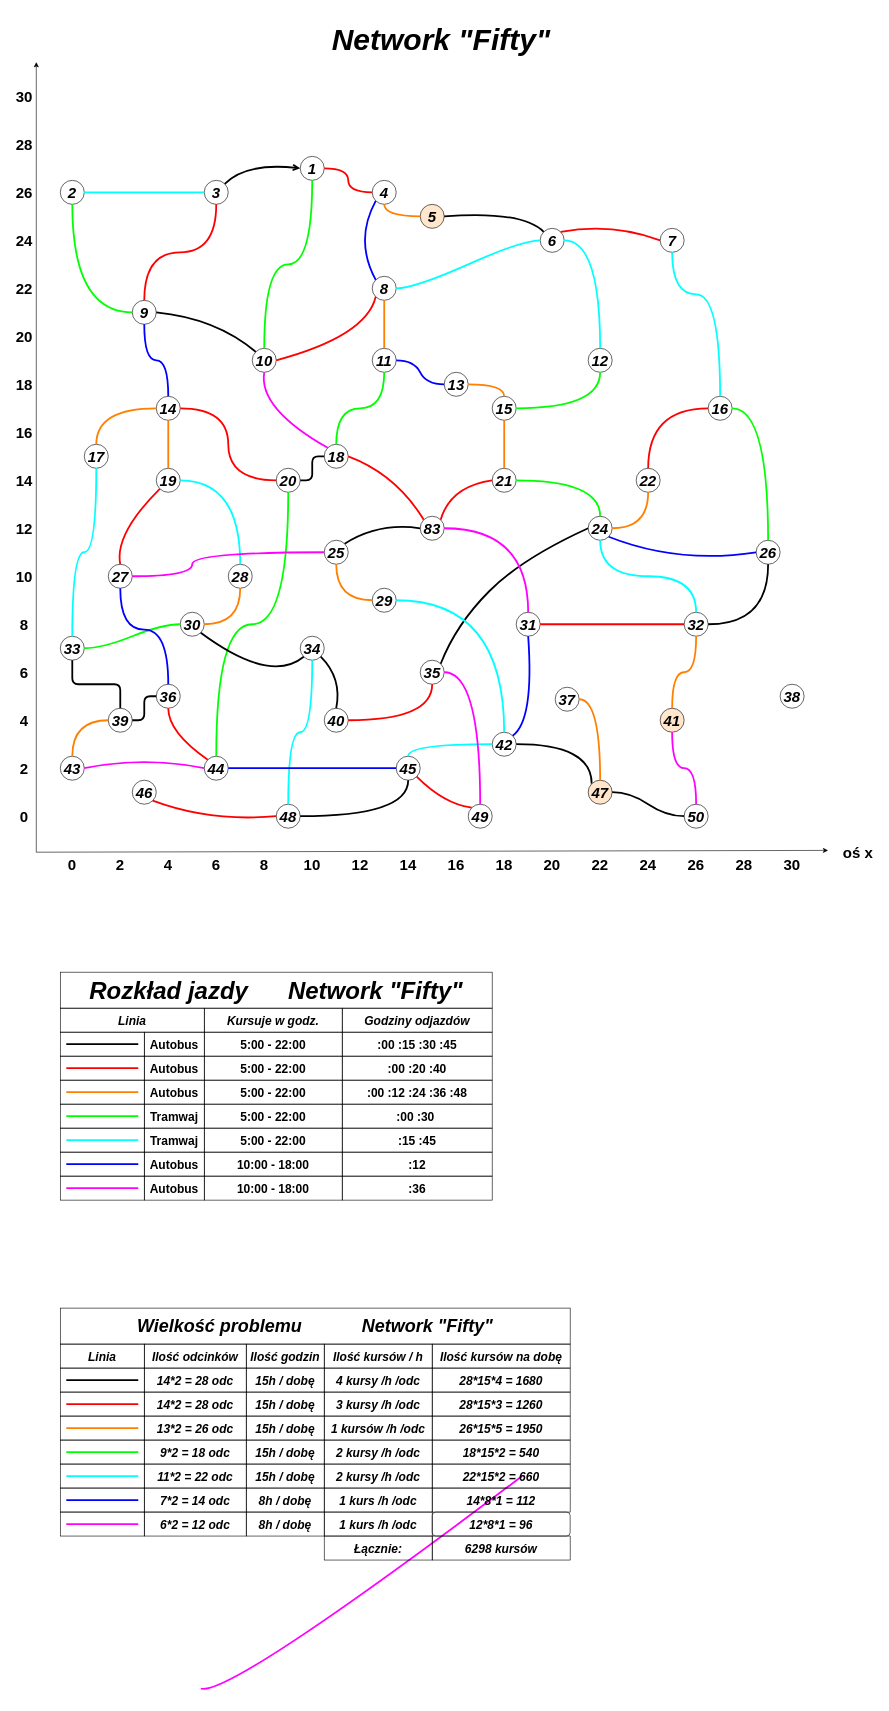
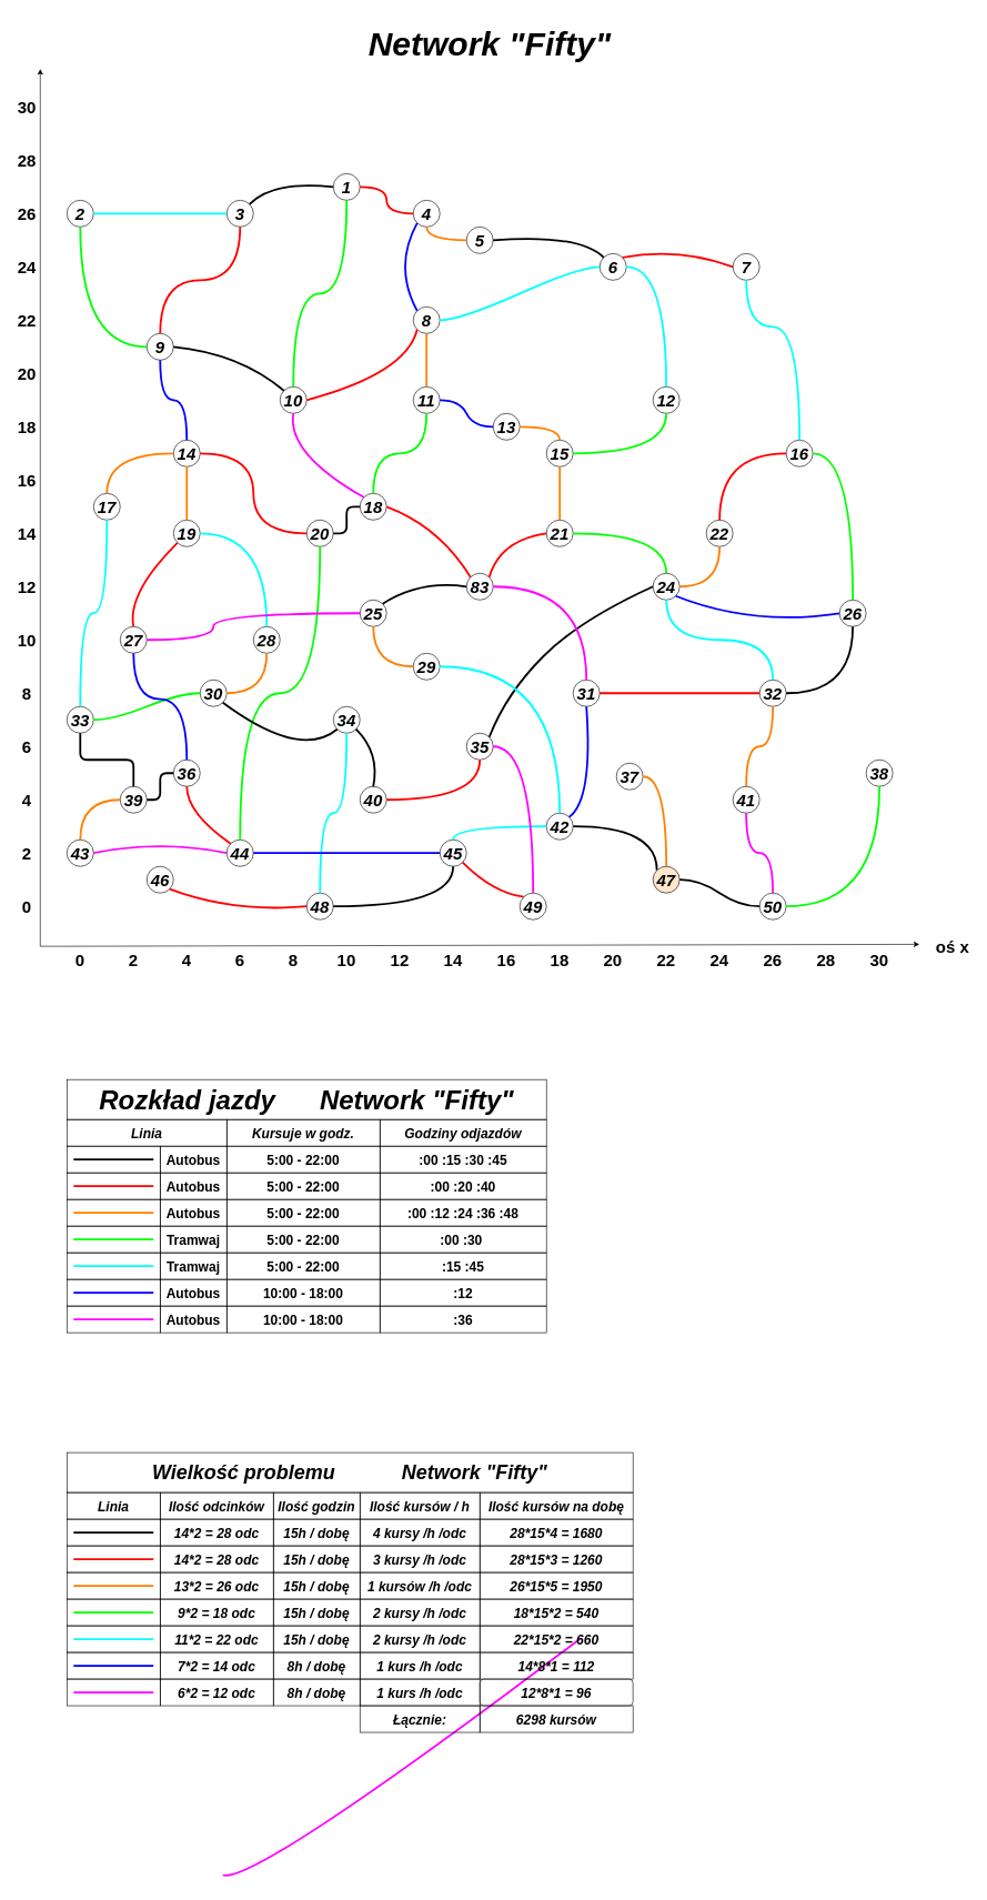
- <mxCell id="98" value="" style="endArrow=open;html=1;strokeColor=#000000;strokeWidth=3;fontSize=50;exitX=1;exitY=0;exitDx=0;exitDy=0;curved=1;entryX=0;entryY=0.5;entryDx=0;entryDy=0;" edge="1" parent="1" source="39" target="45"><mxGeometry width="50" height="50" relative="1" as="geometry"><mxPoint x="410" y="390" as="sourcePoint" /><mxPoint x="530" y="390" as="targetPoint" /><Array as="points"><mxPoint x="410" y="270" /></Array></mxGeometry></mxCell>
+ <mxCell id="98" value="" style="endArrow=none;html=1;strokeColor=#000000;strokeWidth=3;fontSize=50;exitX=1;exitY=0;exitDx=0;exitDy=0;curved=1;entryX=0;entryY=0.5;entryDx=0;entryDy=0;" edge="1" parent="1" source="39" target="45"><mxGeometry width="50" height="50" relative="1" as="geometry"><mxPoint x="410" y="390" as="sourcePoint" /><mxPoint x="530" y="390" as="targetPoint" /><Array as="points"><mxPoint x="410" y="270" /></Array></mxGeometry></mxCell>
- <mxCell id="44" value="5" style="ellipse;whiteSpace=wrap;html=1;aspect=fixed;fontSize=25;fontStyle=3;fillColor=#ffe6cc;" vertex="1" parent="1"><mxGeometry x="700" y="340" width="40" height="40" as="geometry" /></mxCell>
+ <mxCell id="44" value="5" style="ellipse;whiteSpace=wrap;html=1;aspect=fixed;fontSize=25;fontStyle=3" vertex="1" parent="1"><mxGeometry x="700" y="340" width="40" height="40" as="geometry" /></mxCell>
- <mxCell id="62" value="41" style="ellipse;whiteSpace=wrap;html=1;aspect=fixed;fontSize=25;fontStyle=3;fillColor=#ffe6cc;" vertex="1" parent="1"><mxGeometry x="1100" y="1180" width="40" height="40" as="geometry" /></mxCell>
+ <mxCell id="62" value="41" style="ellipse;whiteSpace=wrap;html=1;aspect=fixed;fontSize=25;fontStyle=3" vertex="1" parent="1"><mxGeometry x="1100" y="1180" width="40" height="40" as="geometry" /></mxCell>
+ <mxCell id="132" value="" style="endArrow=none;html=1;strokeColor=#00FF00;strokeWidth=3;fontSize=50;curved=1;exitX=1;exitY=0.5;exitDx=0;exitDy=0;entryX=0.5;entryY=1;entryDx=0;entryDy=0;edgeStyle=orthogonalEdgeStyle;" edge="1" parent="1" source="34" target="51"><mxGeometry width="50" height="50" relative="1" as="geometry"><mxPoint x="1010" y="800" as="sourcePoint" /><mxPoint x="1130" y="800" as="targetPoint" /></mxGeometry></mxCell>
